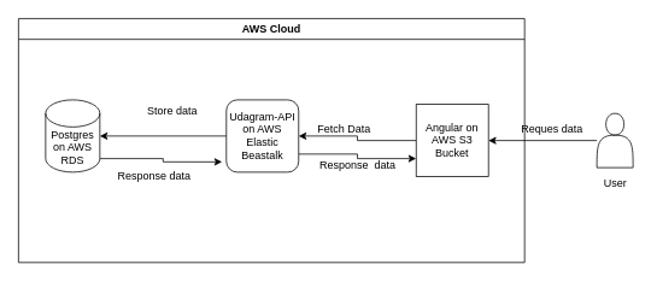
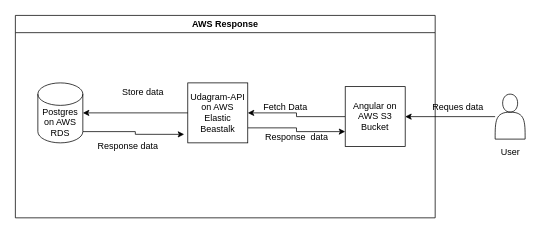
- <mxCell id="2" value="AWS Cloud" style="swimlane;whiteSpace=wrap;html=1;" vertex="1" parent="1"><mxGeometry x="20" y="20" width="560" height="270" as="geometry" /></mxCell>
+ <mxCell id="2" value="AWS Response" style="swimlane;whiteSpace=wrap;html=1;" vertex="1" parent="1"><mxGeometry x="20" y="20" width="560" height="270" as="geometry" /></mxCell>
- <mxCell id="6" value="Udagram-API&lt;br&gt;on AWS&lt;br&gt;Elastic Beastalk" style="whiteSpace=wrap;html=1;aspect=fixed;rounded=1;" vertex="1" parent="2"><mxGeometry x="230" y="90" width="80" height="80" as="geometry" /></mxCell>
+ <mxCell id="6" value="Udagram-API&lt;br&gt;on AWS&lt;br&gt;Elastic Beastalk" style="whiteSpace=wrap;html=1;aspect=fixed;" vertex="1" parent="2"><mxGeometry x="230" y="90" width="80" height="80" as="geometry" /></mxCell>
